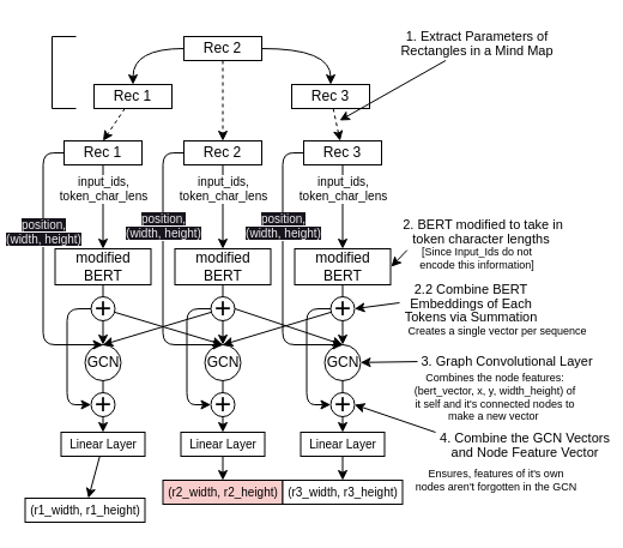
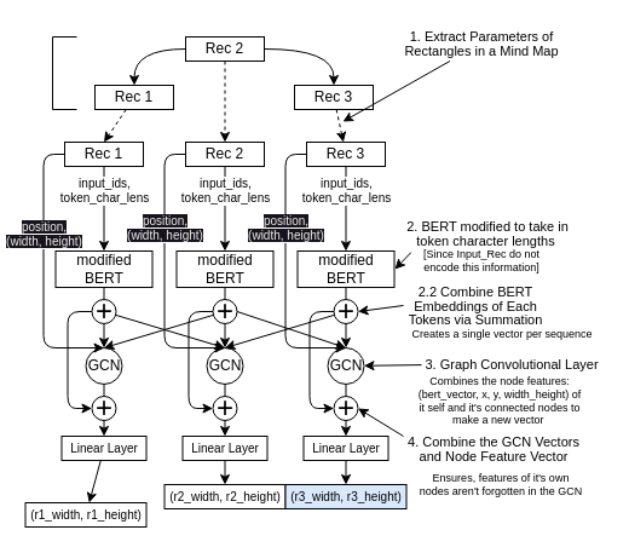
- <mxCell id="18" value="[Since Input_Ids do not encode this information]" style="text;html=1;strokeColor=none;fillColor=none;align=center;verticalAlign=middle;whiteSpace=wrap;rounded=0;fontSize=9;" vertex="1" parent="1"><mxGeometry x="343" y="200" width="110" height="30" as="geometry" /></mxCell>
+ <mxCell id="18" value="[Since Input_Rec do not encode this information]" style="text;html=1;strokeColor=none;fillColor=none;align=center;verticalAlign=middle;whiteSpace=wrap;rounded=0;fontSize=9;" vertex="1" parent="1"><mxGeometry x="343" y="200" width="110" height="30" as="geometry" /></mxCell>
- <mxCell id="74" value="&lt;p style=&quot;line-height: 54%;&quot;&gt;&lt;span style=&quot;font-size: 11px;&quot;&gt;4. Combine the GCN Vectors and Node Feature Vector&lt;/span&gt;&lt;/p&gt;" style="rounded=0;whiteSpace=wrap;html=1;fontSize=18;strokeColor=none;fillColor=none;align=center;" vertex="1" parent="1"><mxGeometry x="363" y="360" width="150" height="20" as="geometry" /></mxCell>
+ <mxCell id="74" value="&lt;p style=&quot;line-height: 54%;&quot;&gt;&lt;span style=&quot;font-size: 11px;&quot;&gt;4. Combine the GCN Vectors and Node Feature Vector&lt;/span&gt;&lt;/p&gt;" style="rounded=0;whiteSpace=wrap;html=1;fontSize=18;strokeColor=none;fillColor=none;align=center;" vertex="1" parent="1"><mxGeometry x="333" y="360" width="150" height="20" as="geometry" /></mxCell>
- <mxCell id="25" value="&lt;font style=&quot;font-size: 10px;&quot;&gt;(r2_width, r2_height)&lt;/font&gt;" style="rounded=0;whiteSpace=wrap;html=1;fillColor=#f8cecc;" vertex="1" parent="1"><mxGeometry x="135.5" y="400" width="100" height="20" as="geometry" /></mxCell>
+ <mxCell id="25" value="&lt;font style=&quot;font-size: 10px;&quot;&gt;(r2_width, r2_height)&lt;/font&gt;" style="rounded=0;whiteSpace=wrap;html=1;" vertex="1" parent="1"><mxGeometry x="135.5" y="400" width="100" height="20" as="geometry" /></mxCell>
- <mxCell id="26" value="&lt;font style=&quot;font-size: 10px;&quot;&gt;(r3_width, r3_height)&lt;/font&gt;" style="rounded=0;whiteSpace=wrap;html=1;" vertex="1" parent="1"><mxGeometry x="235.5" y="400" width="100" height="20" as="geometry" /></mxCell>
+ <mxCell id="26" value="&lt;font style=&quot;font-size: 10px;&quot;&gt;(r3_width, r3_height)&lt;/font&gt;" style="rounded=0;whiteSpace=wrap;html=1;fillColor=#dae8fc;" vertex="1" parent="1"><mxGeometry x="235.5" y="400" width="100" height="20" as="geometry" /></mxCell>
